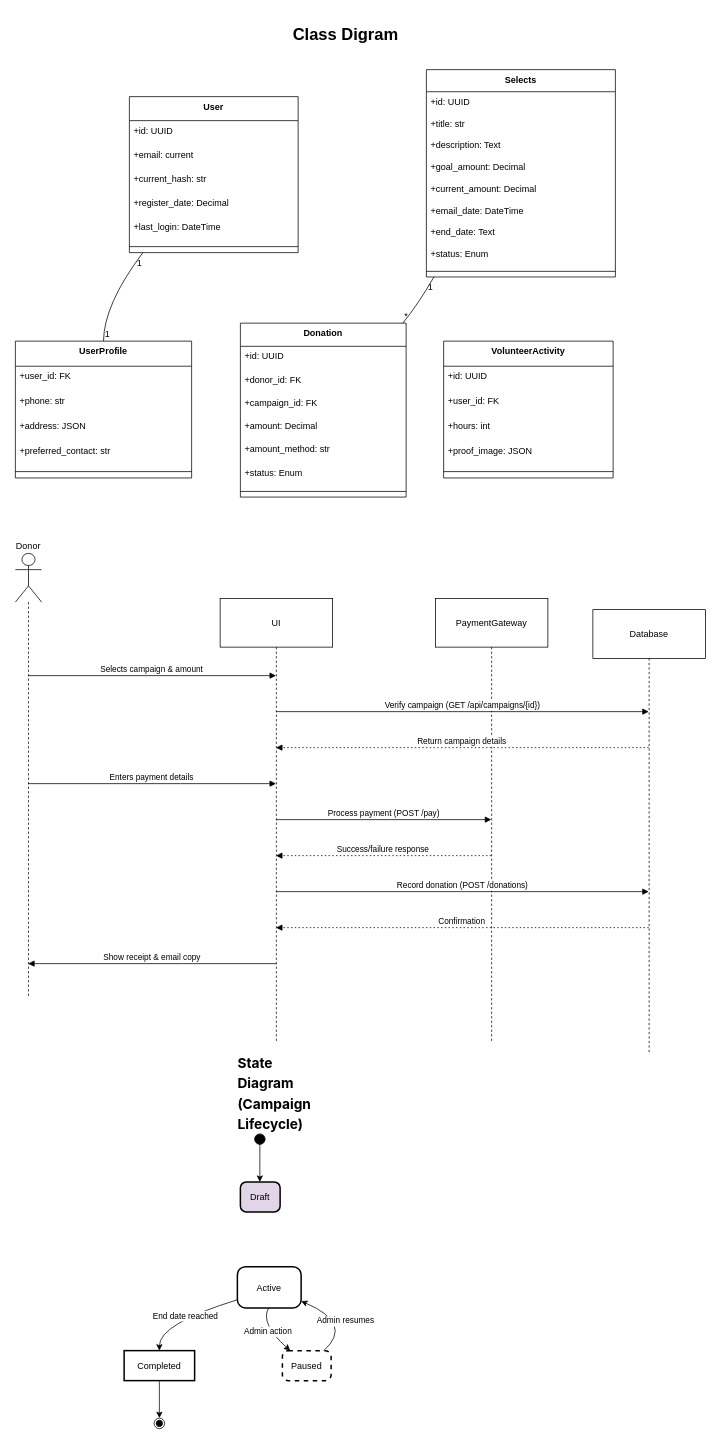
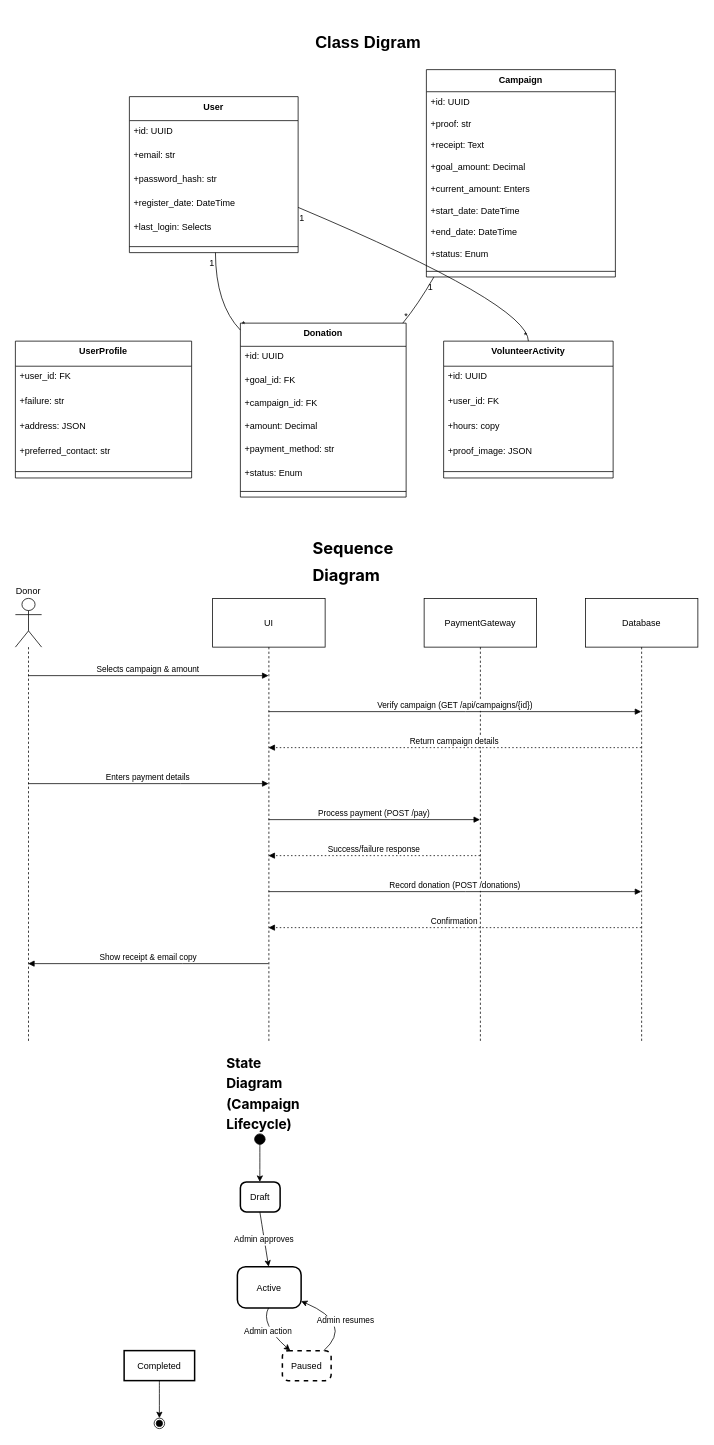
- <mxCell id="76" value="&lt;h1&gt;&lt;font style=&quot;font-size: 22px;&quot;&gt;Class Digram&lt;/font&gt;&lt;/h1&gt;" style="text;html=1;align=center;verticalAlign=middle;resizable=0;points=[];autosize=1;strokeColor=none;fillColor=none;" vertex="1" parent="1"><mxGeometry x="380" y="10" width="160" height="70" as="geometry" /></mxCell>
+ <mxCell id="76" value="&lt;h1&gt;&lt;font style=&quot;font-size: 22px;&quot;&gt;Class Digram&lt;/font&gt;&lt;/h1&gt;" style="text;html=1;align=center;verticalAlign=middle;resizable=0;points=[];autosize=1;strokeColor=none;fillColor=none;" vertex="1" parent="1"><mxGeometry x="410" y="20" width="160" height="70" as="geometry" /></mxCell>
- <mxCell id="15" value="Selects" style="swimlane;fontStyle=1;align=center;verticalAlign=top;childLayout=stackLayout;horizontal=1;startSize=29.474;horizontalStack=0;resizeParent=1;resizeParentMax=0;resizeLast=0;collapsible=0;marginBottom=0;" vertex="1" parent="1"><mxGeometry x="568" y="92" width="252" height="276.474" as="geometry" /></mxCell>
+ <mxCell id="15" value="Campaign" style="swimlane;fontStyle=1;align=center;verticalAlign=top;childLayout=stackLayout;horizontal=1;startSize=29.474;horizontalStack=0;resizeParent=1;resizeParentMax=0;resizeLast=0;collapsible=0;marginBottom=0;" vertex="1" parent="1"><mxGeometry x="568" y="92" width="252" height="276.474" as="geometry" /></mxCell>
- <mxCell id="17" value="+title: str" style="text;strokeColor=none;fillColor=none;align=left;verticalAlign=top;spacingLeft=4;spacingRight=4;overflow=hidden;rotatable=0;points=[[0,0.5],[1,0.5]];portConstraint=eastwest;" vertex="1" parent="15"><mxGeometry y="58.474" width="252" height="29" as="geometry" /></mxCell>
+ <mxCell id="17" value="+proof: str" style="text;strokeColor=none;fillColor=none;align=left;verticalAlign=top;spacingLeft=4;spacingRight=4;overflow=hidden;rotatable=0;points=[[0,0.5],[1,0.5]];portConstraint=eastwest;" vertex="1" parent="15"><mxGeometry y="58.474" width="252" height="29" as="geometry" /></mxCell>
- <mxCell id="18" value="+description: Text" style="text;strokeColor=none;fillColor=none;align=left;verticalAlign=top;spacingLeft=4;spacingRight=4;overflow=hidden;rotatable=0;points=[[0,0.5],[1,0.5]];portConstraint=eastwest;" vertex="1" parent="15"><mxGeometry y="87.474" width="252" height="29" as="geometry" /></mxCell>
+ <mxCell id="18" value="+receipt: Text" style="text;strokeColor=none;fillColor=none;align=left;verticalAlign=top;spacingLeft=4;spacingRight=4;overflow=hidden;rotatable=0;points=[[0,0.5],[1,0.5]];portConstraint=eastwest;" vertex="1" parent="15"><mxGeometry y="87.474" width="252" height="29" as="geometry" /></mxCell>
- <mxCell id="4" value="+email: current" style="text;strokeColor=none;fillColor=none;align=left;verticalAlign=top;spacingLeft=4;spacingRight=4;overflow=hidden;rotatable=0;points=[[0,0.5],[1,0.5]];portConstraint=eastwest;" vertex="1" parent="2"><mxGeometry y="64" width="225" height="32" as="geometry" /></mxCell>
+ <mxCell id="4" value="+email: str" style="text;strokeColor=none;fillColor=none;align=left;verticalAlign=top;spacingLeft=4;spacingRight=4;overflow=hidden;rotatable=0;points=[[0,0.5],[1,0.5]];portConstraint=eastwest;" vertex="1" parent="2"><mxGeometry y="64" width="225" height="32" as="geometry" /></mxCell>
- <mxCell id="5" value="+current_hash: str" style="text;strokeColor=none;fillColor=none;align=left;verticalAlign=top;spacingLeft=4;spacingRight=4;overflow=hidden;rotatable=0;points=[[0,0.5],[1,0.5]];portConstraint=eastwest;" vertex="1" parent="2"><mxGeometry y="96" width="225" height="32" as="geometry" /></mxCell>
+ <mxCell id="5" value="+password_hash: str" style="text;strokeColor=none;fillColor=none;align=left;verticalAlign=top;spacingLeft=4;spacingRight=4;overflow=hidden;rotatable=0;points=[[0,0.5],[1,0.5]];portConstraint=eastwest;" vertex="1" parent="2"><mxGeometry y="96" width="225" height="32" as="geometry" /></mxCell>
- <mxCell id="20" value="+current_amount: Decimal" style="text;strokeColor=none;fillColor=none;align=left;verticalAlign=top;spacingLeft=4;spacingRight=4;overflow=hidden;rotatable=0;points=[[0,0.5],[1,0.5]];portConstraint=eastwest;" vertex="1" parent="15"><mxGeometry y="145.474" width="252" height="29" as="geometry" /></mxCell>
+ <mxCell id="20" value="+current_amount: Enters" style="text;strokeColor=none;fillColor=none;align=left;verticalAlign=top;spacingLeft=4;spacingRight=4;overflow=hidden;rotatable=0;points=[[0,0.5],[1,0.5]];portConstraint=eastwest;" vertex="1" parent="15"><mxGeometry y="145.474" width="252" height="29" as="geometry" /></mxCell>
- <mxCell id="6" value="+register_date: Decimal" style="text;strokeColor=none;fillColor=none;align=left;verticalAlign=top;spacingLeft=4;spacingRight=4;overflow=hidden;rotatable=0;points=[[0,0.5],[1,0.5]];portConstraint=eastwest;" vertex="1" parent="2"><mxGeometry y="128" width="225" height="32" as="geometry" /></mxCell>
+ <mxCell id="6" value="+register_date: DateTime" style="text;strokeColor=none;fillColor=none;align=left;verticalAlign=top;spacingLeft=4;spacingRight=4;overflow=hidden;rotatable=0;points=[[0,0.5],[1,0.5]];portConstraint=eastwest;" vertex="1" parent="2"><mxGeometry y="128" width="225" height="32" as="geometry" /></mxCell>
- <mxCell id="21" value="+email_date: DateTime" style="text;strokeColor=none;fillColor=none;align=left;verticalAlign=top;spacingLeft=4;spacingRight=4;overflow=hidden;rotatable=0;points=[[0,0.5],[1,0.5]];portConstraint=eastwest;" vertex="1" parent="15"><mxGeometry y="174.474" width="252" height="29" as="geometry" /></mxCell>
+ <mxCell id="21" value="+start_date: DateTime" style="text;strokeColor=none;fillColor=none;align=left;verticalAlign=top;spacingLeft=4;spacingRight=4;overflow=hidden;rotatable=0;points=[[0,0.5],[1,0.5]];portConstraint=eastwest;" vertex="1" parent="15"><mxGeometry y="174.474" width="252" height="29" as="geometry" /></mxCell>
- <mxCell id="7" value="+last_login: DateTime" style="text;strokeColor=none;fillColor=none;align=left;verticalAlign=top;spacingLeft=4;spacingRight=4;overflow=hidden;rotatable=0;points=[[0,0.5],[1,0.5]];portConstraint=eastwest;" vertex="1" parent="2"><mxGeometry y="160" width="225" height="32" as="geometry" /></mxCell>
+ <mxCell id="7" value="+last_login: Selects" style="text;strokeColor=none;fillColor=none;align=left;verticalAlign=top;spacingLeft=4;spacingRight=4;overflow=hidden;rotatable=0;points=[[0,0.5],[1,0.5]];portConstraint=eastwest;" vertex="1" parent="2"><mxGeometry y="160" width="225" height="32" as="geometry" /></mxCell>
- <mxCell id="22" value="+end_date: Text" style="text;strokeColor=none;fillColor=none;align=left;verticalAlign=top;spacingLeft=4;spacingRight=4;overflow=hidden;rotatable=0;points=[[0,0.5],[1,0.5]];portConstraint=eastwest;" vertex="1" parent="15"><mxGeometry y="203.474" width="252" height="29" as="geometry" /></mxCell>
+ <mxCell id="22" value="+end_date: DateTime" style="text;strokeColor=none;fillColor=none;align=left;verticalAlign=top;spacingLeft=4;spacingRight=4;overflow=hidden;rotatable=0;points=[[0,0.5],[1,0.5]];portConstraint=eastwest;" vertex="1" parent="15"><mxGeometry y="203.474" width="252" height="29" as="geometry" /></mxCell>
+ <mxCell id="48" value="" style="curved=1;startArrow=none;endArrow=none;exitX=1;exitY=0.71;entryX=0.5;entryY=0;rounded=0;" edge="1" parent="1" source="2" target="33"><mxGeometry relative="1" as="geometry"><Array as="points"><mxPoint x="704" y="405" /></Array></mxGeometry></mxCell>
+ <mxCell id="49" value="1" style="edgeLabel;resizable=0;labelBackgroundColor=none;fontSize=12;align=left;verticalAlign=top;" vertex="1" parent="48"><mxGeometry x="-1" relative="1" as="geometry" /></mxCell>
+ <mxCell id="50" value="*" style="edgeLabel;resizable=0;labelBackgroundColor=none;fontSize=12;align=right;verticalAlign=bottom;" vertex="1" parent="48"><mxGeometry x="1" relative="1" as="geometry" /></mxCell>
- <mxCell id="39" value="" style="curved=1;startArrow=none;endArrow=none;exitX=0.08;exitY=1;entryX=0.5;entryY=0;rounded=0;" edge="1" parent="1" source="2" target="9"><mxGeometry relative="1" as="geometry"><Array as="points"><mxPoint x="138" y="405" /></Array></mxGeometry></mxCell>
- <mxCell id="40" value="1" style="edgeLabel;resizable=0;labelBackgroundColor=none;fontSize=12;align=right;verticalAlign=top;" vertex="1" parent="39"><mxGeometry x="-1" relative="1" as="geometry" /></mxCell>
- <mxCell id="41" value="1" style="edgeLabel;resizable=0;labelBackgroundColor=none;fontSize=12;align=left;verticalAlign=bottom;" vertex="1" parent="39"><mxGeometry x="1" relative="1" as="geometry" /></mxCell>
+ <mxCell id="42" value="" style="curved=1;startArrow=none;endArrow=none;exitX=0.51;exitY=1;entryX=0;entryY=0.04;rounded=0;" edge="1" parent="1" source="2" target="25"><mxGeometry relative="1" as="geometry"><Array as="points"><mxPoint x="287" y="405" /></Array></mxGeometry></mxCell>
+ <mxCell id="43" value="1" style="edgeLabel;resizable=0;labelBackgroundColor=none;fontSize=12;align=right;verticalAlign=top;" vertex="1" parent="42"><mxGeometry x="-1" relative="1" as="geometry" /></mxCell>
+ <mxCell id="44" value="*" style="edgeLabel;resizable=0;labelBackgroundColor=none;fontSize=12;align=left;verticalAlign=bottom;" vertex="1" parent="42"><mxGeometry x="1" relative="1" as="geometry" /></mxCell>
- <mxCell id="27" value="+donor_id: FK" style="text;strokeColor=none;fillColor=none;align=left;verticalAlign=top;spacingLeft=4;spacingRight=4;overflow=hidden;rotatable=0;points=[[0,0.5],[1,0.5]];portConstraint=eastwest;" vertex="1" parent="25"><mxGeometry y="61.933" width="221" height="31" as="geometry" /></mxCell>
+ <mxCell id="27" value="+goal_id: FK" style="text;strokeColor=none;fillColor=none;align=left;verticalAlign=top;spacingLeft=4;spacingRight=4;overflow=hidden;rotatable=0;points=[[0,0.5],[1,0.5]];portConstraint=eastwest;" vertex="1" parent="25"><mxGeometry y="61.933" width="221" height="31" as="geometry" /></mxCell>
- <mxCell id="11" value="+phone: str" style="text;strokeColor=none;fillColor=none;align=left;verticalAlign=top;spacingLeft=4;spacingRight=4;overflow=hidden;rotatable=0;points=[[0,0.5],[1,0.5]];portConstraint=eastwest;" vertex="1" parent="9"><mxGeometry y="66.455" width="235" height="33" as="geometry" /></mxCell>
+ <mxCell id="11" value="+failure: str" style="text;strokeColor=none;fillColor=none;align=left;verticalAlign=top;spacingLeft=4;spacingRight=4;overflow=hidden;rotatable=0;points=[[0,0.5],[1,0.5]];portConstraint=eastwest;" vertex="1" parent="9"><mxGeometry y="66.455" width="235" height="33" as="geometry" /></mxCell>
- <mxCell id="36" value="+hours: int" style="text;strokeColor=none;fillColor=none;align=left;verticalAlign=top;spacingLeft=4;spacingRight=4;overflow=hidden;rotatable=0;points=[[0,0.5],[1,0.5]];portConstraint=eastwest;" vertex="1" parent="33"><mxGeometry y="99.455" width="226" height="33" as="geometry" /></mxCell>
+ <mxCell id="36" value="+hours: copy" style="text;strokeColor=none;fillColor=none;align=left;verticalAlign=top;spacingLeft=4;spacingRight=4;overflow=hidden;rotatable=0;points=[[0,0.5],[1,0.5]];portConstraint=eastwest;" vertex="1" parent="33"><mxGeometry y="99.455" width="226" height="33" as="geometry" /></mxCell>
- <mxCell id="30" value="+amount_method: str" style="text;strokeColor=none;fillColor=none;align=left;verticalAlign=top;spacingLeft=4;spacingRight=4;overflow=hidden;rotatable=0;points=[[0,0.5],[1,0.5]];portConstraint=eastwest;" vertex="1" parent="25"><mxGeometry y="154.933" width="221" height="31" as="geometry" /></mxCell>
+ <mxCell id="30" value="+payment_method: str" style="text;strokeColor=none;fillColor=none;align=left;verticalAlign=top;spacingLeft=4;spacingRight=4;overflow=hidden;rotatable=0;points=[[0,0.5],[1,0.5]];portConstraint=eastwest;" vertex="1" parent="25"><mxGeometry y="154.933" width="221" height="31" as="geometry" /></mxCell>
+ <mxCell id="77" value="&lt;h1 style=&quot;font-weight: 500; line-height: 1.5; margin: 18.288px 0px 13.716px; font-family: DeepSeek-CJK-patch, Inter, system-ui, -apple-system, &amp;quot;system-ui&amp;quot;, &amp;quot;Segoe UI&amp;quot;, Roboto, &amp;quot;Noto Sans&amp;quot;, Ubuntu, Cantarell, &amp;quot;Helvetica Neue&amp;quot;, Oxygen, &amp;quot;Open Sans&amp;quot;, sans-serif; text-align: start; text-wrap-mode: wrap;&quot;&gt;&lt;strong style=&quot;&quot;&gt;&lt;font style=&quot;color: rgb(0, 0, 0); font-size: 22px;&quot;&gt;Sequence Diagram&amp;nbsp;&lt;/font&gt;&lt;/strong&gt;&lt;/h1&gt;" style="text;html=1;align=center;verticalAlign=middle;resizable=0;points=[];autosize=1;strokeColor=none;fillColor=none;" vertex="1" parent="1"><mxGeometry x="360" y="705" width="220" height="80" as="geometry" /></mxCell>
- <mxCell id="51" value="Donor" style="shape=umlLifeline;perimeter=lifelinePerimeter;whiteSpace=wrap;container=1;dropTarget=0;collapsible=0;recursiveResize=0;outlineConnect=0;portConstraint=eastwest;newEdgeStyle={&quot;edgeStyle&quot;:&quot;elbowEdgeStyle&quot;,&quot;elbow&quot;:&quot;vertical&quot;,&quot;curved&quot;:0,&quot;rounded&quot;:0};participant=umlActor;verticalAlign=bottom;labelPosition=center;verticalLabelPosition=top;align=center;size=65;" vertex="1" parent="1"><mxGeometry x="20" y="737" width="35" height="592" as="geometry" /></mxCell>
+ <mxCell id="51" value="Donor" style="shape=umlLifeline;perimeter=lifelinePerimeter;whiteSpace=wrap;container=1;dropTarget=0;collapsible=0;recursiveResize=0;outlineConnect=0;portConstraint=eastwest;newEdgeStyle={&quot;edgeStyle&quot;:&quot;elbowEdgeStyle&quot;,&quot;elbow&quot;:&quot;vertical&quot;,&quot;curved&quot;:0,&quot;rounded&quot;:0};participant=umlActor;verticalAlign=bottom;labelPosition=center;verticalLabelPosition=top;align=center;size=65;" vertex="1" parent="1"><mxGeometry x="20" y="797" width="35" height="592" as="geometry" /></mxCell>
- <mxCell id="52" value="UI" style="shape=umlLifeline;perimeter=lifelinePerimeter;whiteSpace=wrap;container=1;dropTarget=0;collapsible=0;recursiveResize=0;outlineConnect=0;portConstraint=eastwest;newEdgeStyle={&quot;edgeStyle&quot;:&quot;elbowEdgeStyle&quot;,&quot;elbow&quot;:&quot;vertical&quot;,&quot;curved&quot;:0,&quot;rounded&quot;:0};size=65;" vertex="1" parent="1"><mxGeometry x="293" y="797" width="150" height="592" as="geometry" /></mxCell>
+ <mxCell id="52" value="UI" style="shape=umlLifeline;perimeter=lifelinePerimeter;whiteSpace=wrap;container=1;dropTarget=0;collapsible=0;recursiveResize=0;outlineConnect=0;portConstraint=eastwest;newEdgeStyle={&quot;edgeStyle&quot;:&quot;elbowEdgeStyle&quot;,&quot;elbow&quot;:&quot;vertical&quot;,&quot;curved&quot;:0,&quot;rounded&quot;:0};size=65;" vertex="1" parent="1"><mxGeometry x="283" y="797" width="150" height="592" as="geometry" /></mxCell>
- <mxCell id="53" value="PaymentGateway" style="shape=umlLifeline;perimeter=lifelinePerimeter;whiteSpace=wrap;container=1;dropTarget=0;collapsible=0;recursiveResize=0;outlineConnect=0;portConstraint=eastwest;newEdgeStyle={&quot;edgeStyle&quot;:&quot;elbowEdgeStyle&quot;,&quot;elbow&quot;:&quot;vertical&quot;,&quot;curved&quot;:0,&quot;rounded&quot;:0};size=65;" vertex="1" parent="1"><mxGeometry x="580" y="797" width="150" height="592" as="geometry" /></mxCell>
+ <mxCell id="53" value="PaymentGateway" style="shape=umlLifeline;perimeter=lifelinePerimeter;whiteSpace=wrap;container=1;dropTarget=0;collapsible=0;recursiveResize=0;outlineConnect=0;portConstraint=eastwest;newEdgeStyle={&quot;edgeStyle&quot;:&quot;elbowEdgeStyle&quot;,&quot;elbow&quot;:&quot;vertical&quot;,&quot;curved&quot;:0,&quot;rounded&quot;:0};size=65;" vertex="1" parent="1"><mxGeometry x="565" y="797" width="150" height="592" as="geometry" /></mxCell>
- <mxCell id="54" value="Database" style="shape=umlLifeline;perimeter=lifelinePerimeter;whiteSpace=wrap;container=1;dropTarget=0;collapsible=0;recursiveResize=0;outlineConnect=0;portConstraint=eastwest;newEdgeStyle={&quot;edgeStyle&quot;:&quot;elbowEdgeStyle&quot;,&quot;elbow&quot;:&quot;vertical&quot;,&quot;curved&quot;:0,&quot;rounded&quot;:0};size=65;" vertex="1" parent="1"><mxGeometry x="790" y="812" width="150" height="592" as="geometry" /></mxCell>
+ <mxCell id="54" value="Database" style="shape=umlLifeline;perimeter=lifelinePerimeter;whiteSpace=wrap;container=1;dropTarget=0;collapsible=0;recursiveResize=0;outlineConnect=0;portConstraint=eastwest;newEdgeStyle={&quot;edgeStyle&quot;:&quot;elbowEdgeStyle&quot;,&quot;elbow&quot;:&quot;vertical&quot;,&quot;curved&quot;:0,&quot;rounded&quot;:0};size=65;" vertex="1" parent="1"><mxGeometry x="780" y="797" width="150" height="592" as="geometry" /></mxCell>
- <mxCell id="78" value="&lt;h1 style=&quot;font-weight: 500; font-size: 18.288px; line-height: 1.5; margin: 18.288px 0px 13.716px; font-family: DeepSeek-CJK-patch, Inter, system-ui, -apple-system, &amp;quot;system-ui&amp;quot;, &amp;quot;Segoe UI&amp;quot;, Roboto, &amp;quot;Noto Sans&amp;quot;, Ubuntu, Cantarell, &amp;quot;Helvetica Neue&amp;quot;, Oxygen, &amp;quot;Open Sans&amp;quot;, sans-serif; text-align: start; text-wrap-mode: wrap;&quot;&gt;&lt;strong&gt;&lt;font style=&quot;color: rgb(0, 0, 0);&quot;&gt;State Diagram (Campaign Lifecycle)&lt;/font&gt;&lt;/strong&gt;&lt;/h1&gt;" style="text;html=1;align=center;verticalAlign=middle;resizable=0;points=[];autosize=1;strokeColor=none;fillColor=none;" vertex="1" parent="1"><mxGeometry x="195" y="1420" width="340" height="70" as="geometry" /></mxCell>
+ <mxCell id="78" value="&lt;h1 style=&quot;font-weight: 500; font-size: 18.288px; line-height: 1.5; margin: 18.288px 0px 13.716px; font-family: DeepSeek-CJK-patch, Inter, system-ui, -apple-system, &amp;quot;system-ui&amp;quot;, &amp;quot;Segoe UI&amp;quot;, Roboto, &amp;quot;Noto Sans&amp;quot;, Ubuntu, Cantarell, &amp;quot;Helvetica Neue&amp;quot;, Oxygen, &amp;quot;Open Sans&amp;quot;, sans-serif; text-align: start; text-wrap-mode: wrap;&quot;&gt;&lt;strong&gt;&lt;font style=&quot;color: rgb(0, 0, 0);&quot;&gt;State Diagram (Campaign Lifecycle)&lt;/font&gt;&lt;/strong&gt;&lt;/h1&gt;" style="text;html=1;align=center;verticalAlign=middle;resizable=0;points=[];autosize=1;strokeColor=none;fillColor=none;" vertex="1" parent="1"><mxGeometry x="180" y="1420" width="340" height="70" as="geometry" /></mxCell>
- <mxCell id="65" value="Draft" style="rounded=1;arcSize=20;strokeWidth=2;fillColor=#e1d5e7;" vertex="1" parent="1"><mxGeometry x="320" y="1575" width="53" height="40" as="geometry" /></mxCell>
+ <mxCell id="65" value="Draft" style="rounded=1;arcSize=20;strokeWidth=2" vertex="1" parent="1"><mxGeometry x="320" y="1575" width="53" height="40" as="geometry" /></mxCell>
+ <mxCell id="71" value="Admin approves" style="curved=1;startArrow=none;;exitX=0.49;exitY=1;entryX=0.49;entryY=-0.01;rounded=0;" edge="1" parent="1" source="65" target="66"><mxGeometry relative="1" as="geometry"><Array as="points" /></mxGeometry></mxCell>
- <mxCell id="72" value="End date reached" style="curved=1;startArrow=none;;exitX=-0.01;exitY=0.81;entryX=0.5;entryY=0;rounded=0;" edge="1" parent="1" source="66" target="67"><mxGeometry relative="1" as="geometry"><Array as="points"><mxPoint x="212" y="1764" /></Array></mxGeometry></mxCell>
